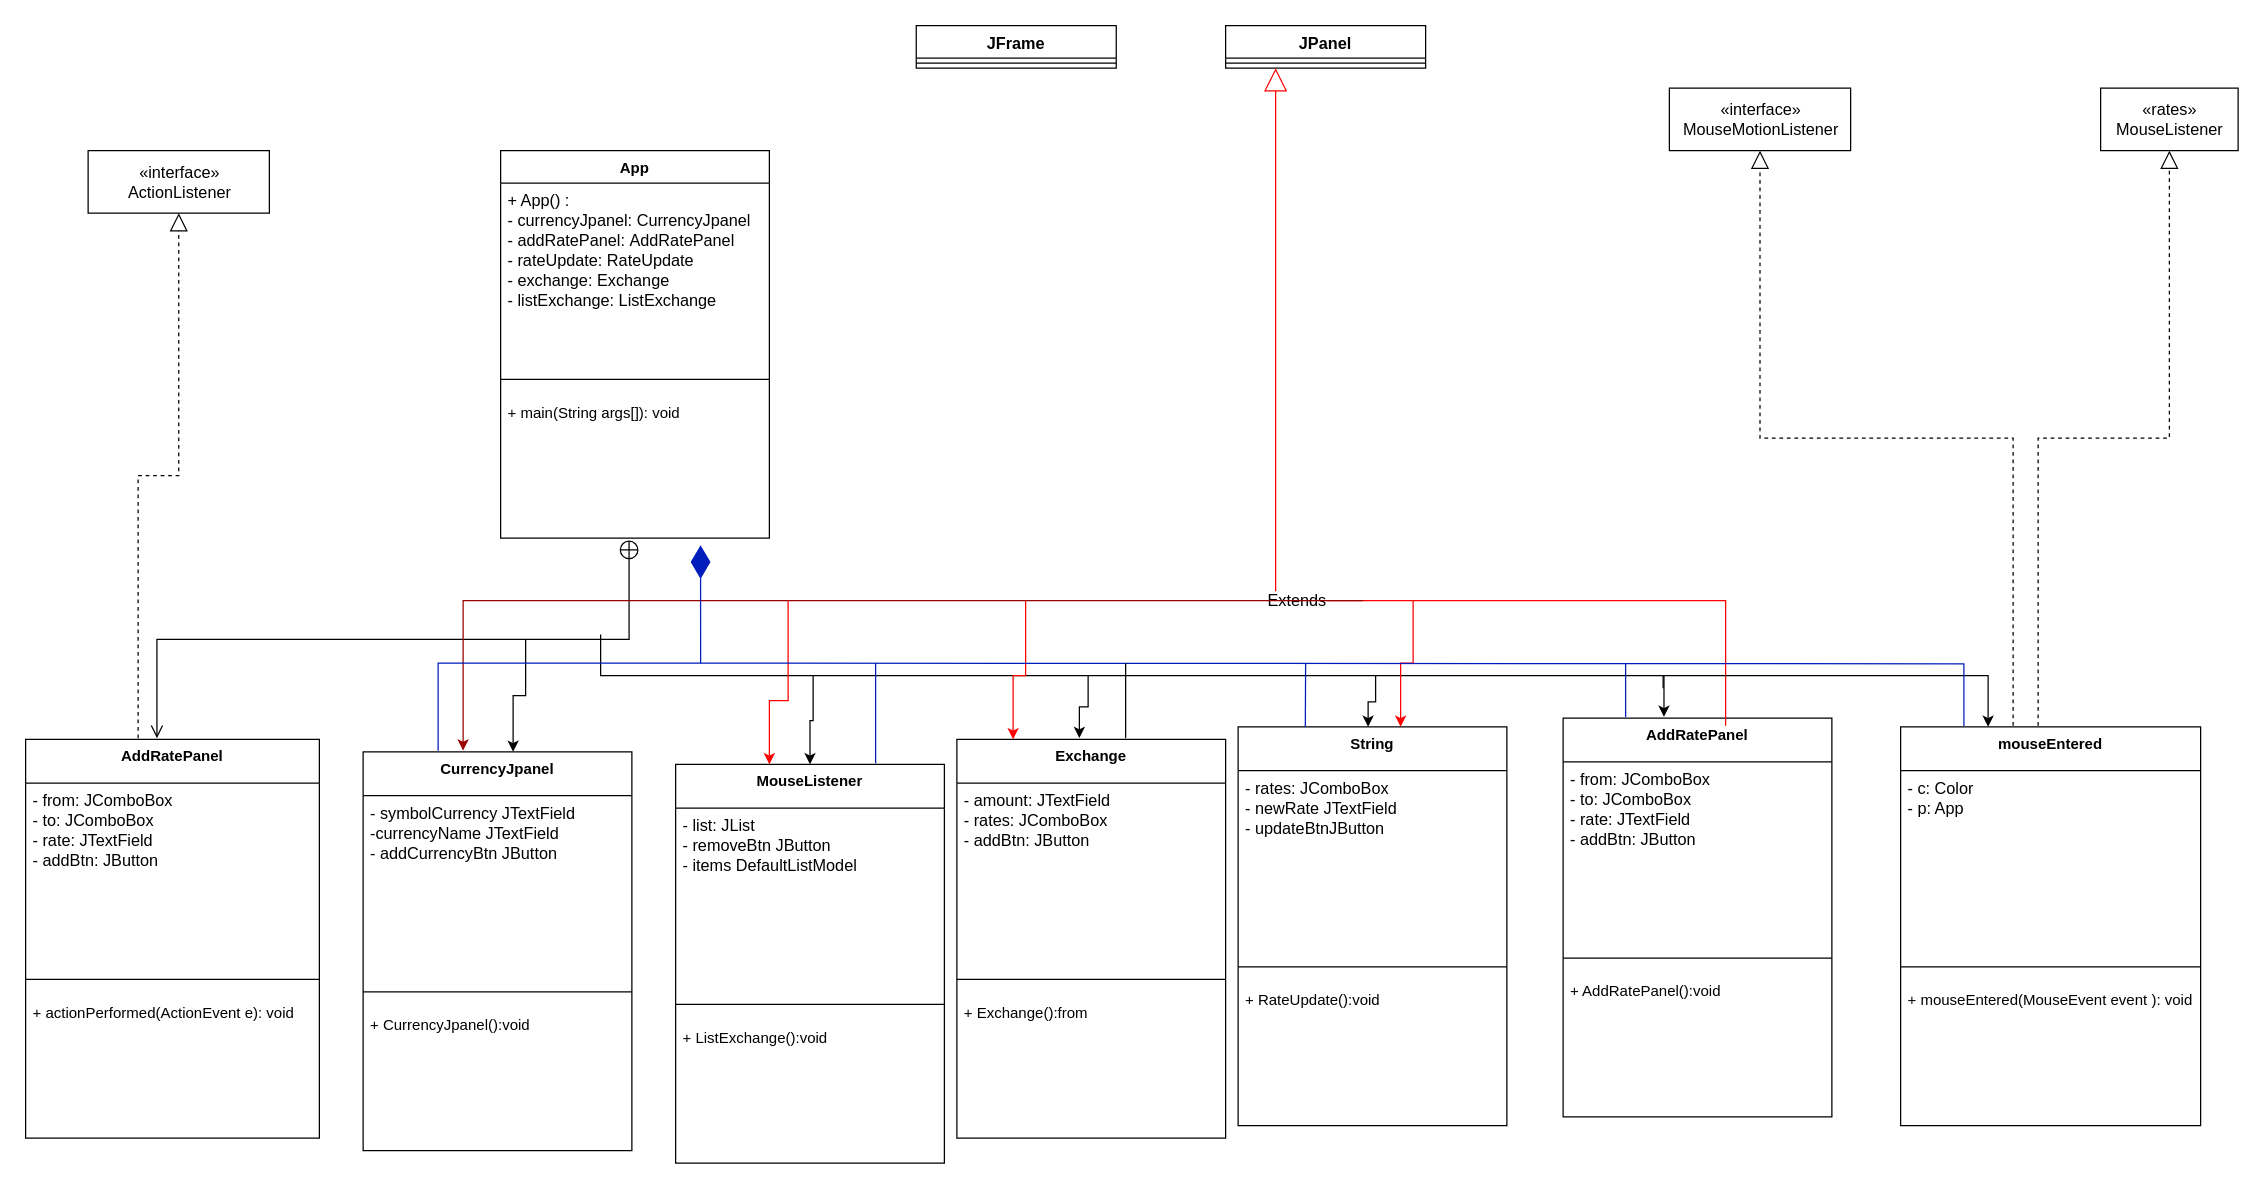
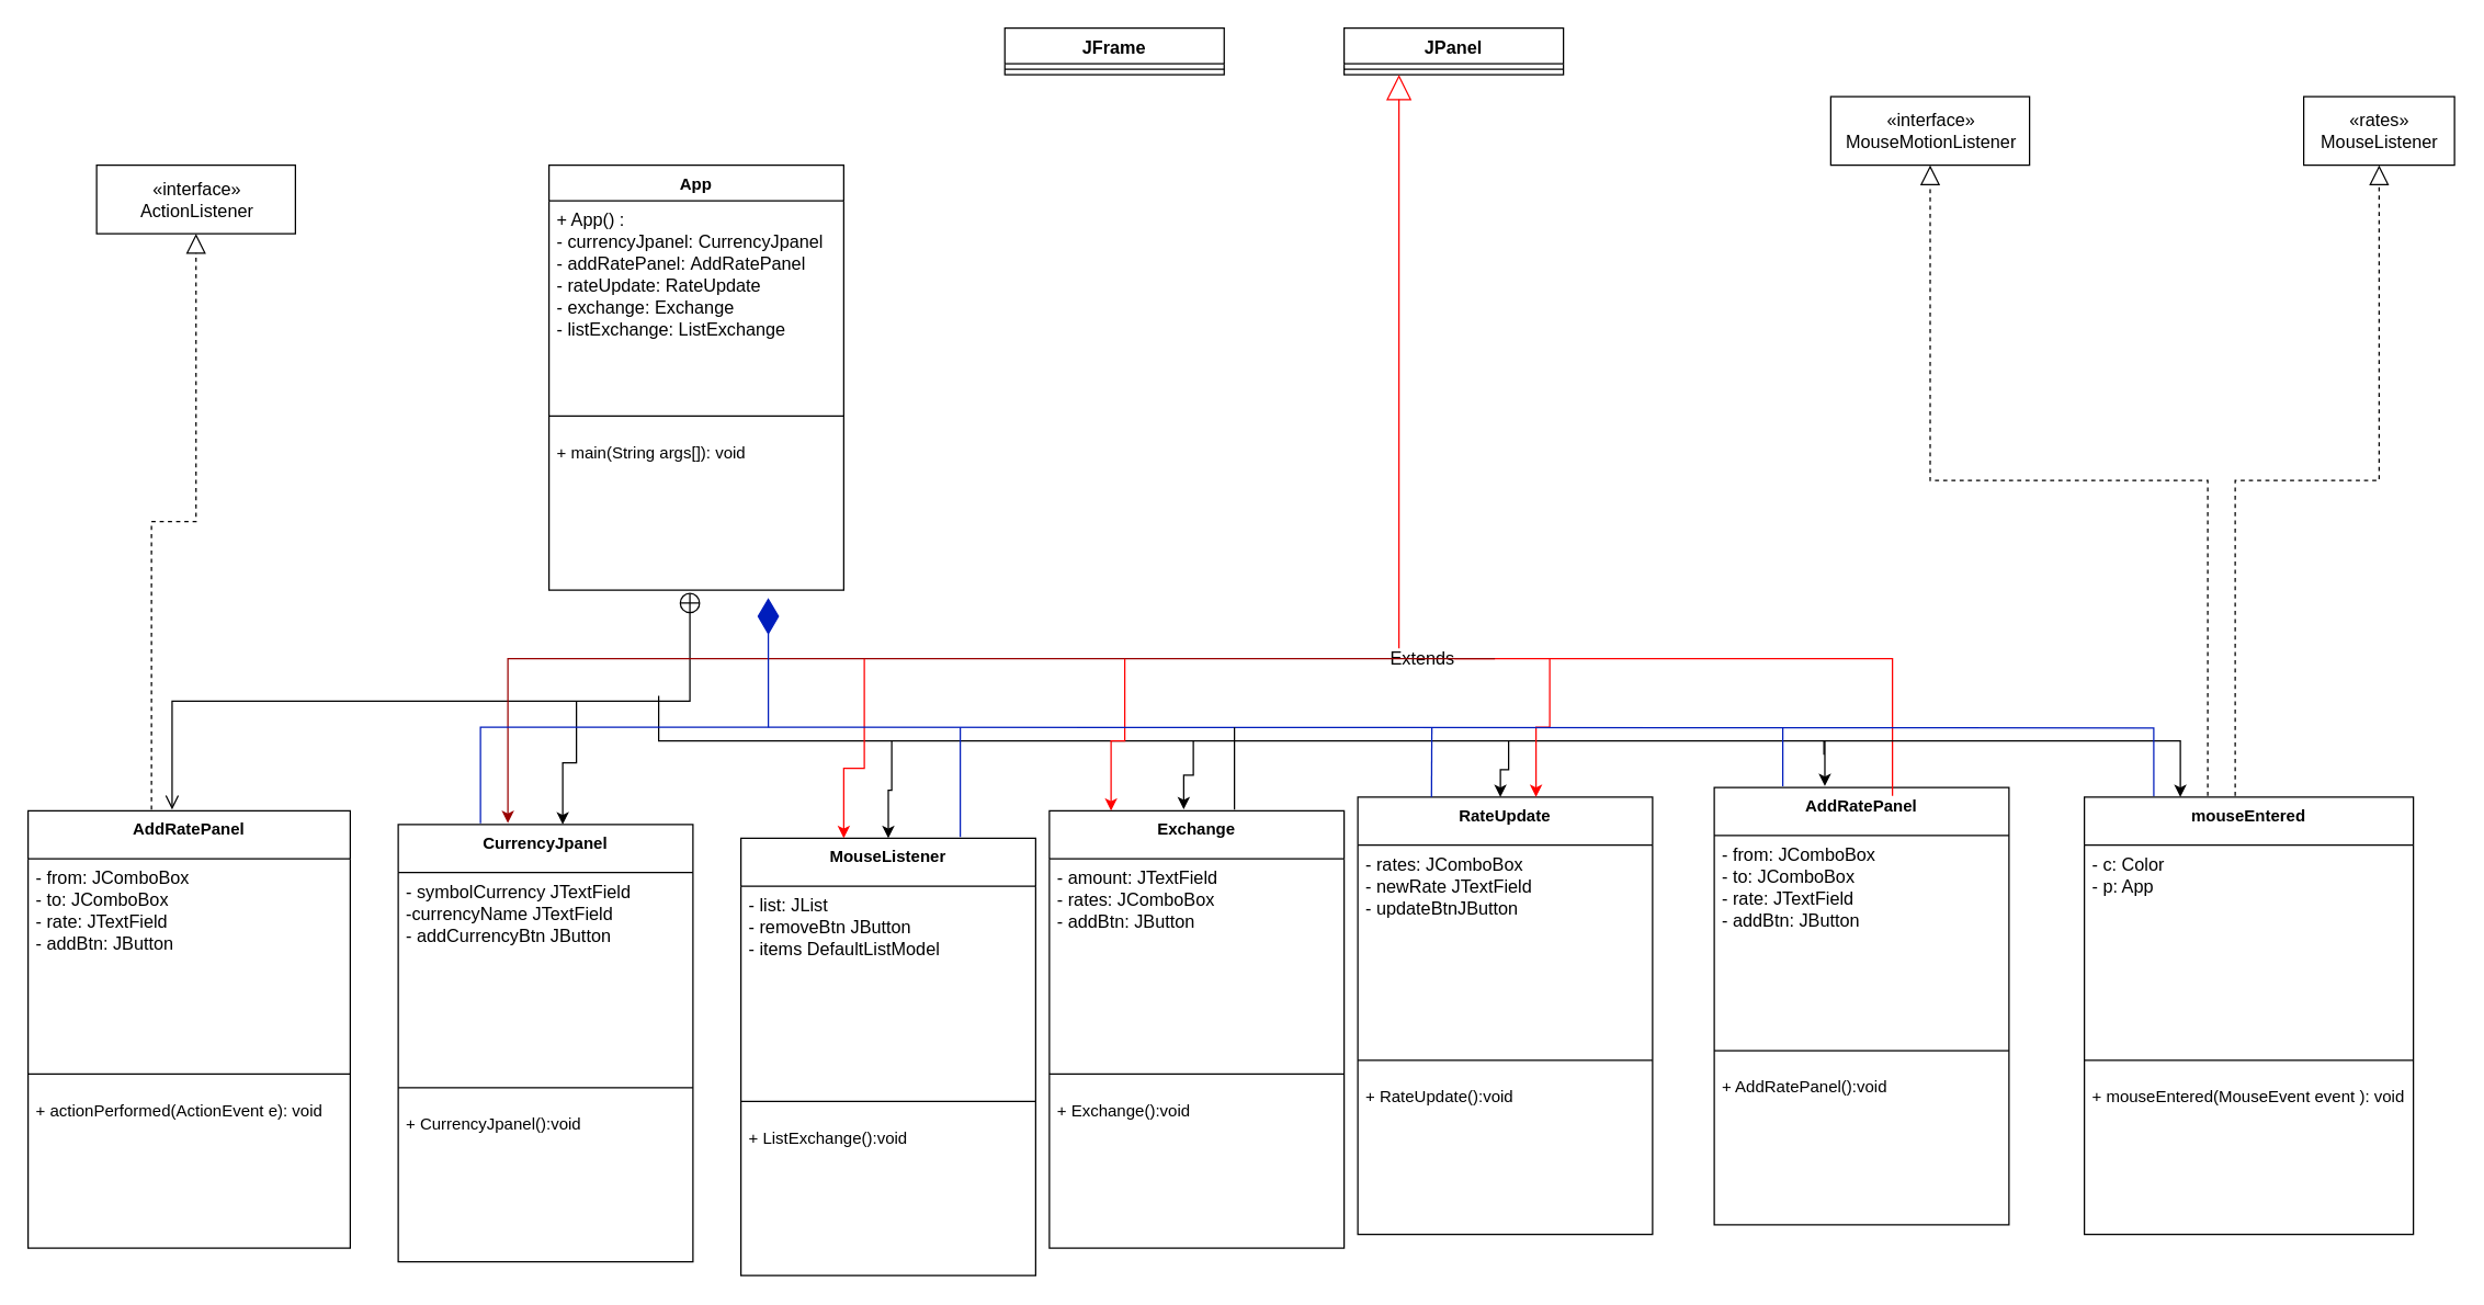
- <mxCell id="14" value="String" style="swimlane;fontStyle=1;align=center;verticalAlign=top;childLayout=stackLayout;horizontal=1;startSize=35;horizontalStack=0;resizeParent=1;resizeParentMax=0;resizeLast=0;collapsible=1;marginBottom=0;" vertex="1" parent="1"><mxGeometry x="990" y="581" width="215" height="319" as="geometry"><mxRectangle x="300" y="40" width="60" height="26" as="alternateBounds" /></mxGeometry></mxCell>
+ <mxCell id="14" value="RateUpdate" style="swimlane;fontStyle=1;align=center;verticalAlign=top;childLayout=stackLayout;horizontal=1;startSize=35;horizontalStack=0;resizeParent=1;resizeParentMax=0;resizeLast=0;collapsible=1;marginBottom=0;" vertex="1" parent="1"><mxGeometry x="990" y="581" width="215" height="319" as="geometry"><mxRectangle x="300" y="40" width="60" height="26" as="alternateBounds" /></mxGeometry></mxCell>
- <mxCell id="21" value="+ Exchange():from" style="text;strokeColor=none;fillColor=none;align=left;verticalAlign=top;spacingLeft=4;spacingRight=4;overflow=hidden;rotatable=0;points=[[0,0.5],[1,0.5]];portConstraint=eastwest;" vertex="1" parent="18"><mxGeometry y="205" width="215" height="114" as="geometry" /></mxCell>
+ <mxCell id="21" value="+ Exchange():void" style="text;strokeColor=none;fillColor=none;align=left;verticalAlign=top;spacingLeft=4;spacingRight=4;overflow=hidden;rotatable=0;points=[[0,0.5],[1,0.5]];portConstraint=eastwest;" vertex="1" parent="18"><mxGeometry y="205" width="215" height="114" as="geometry" /></mxCell>
